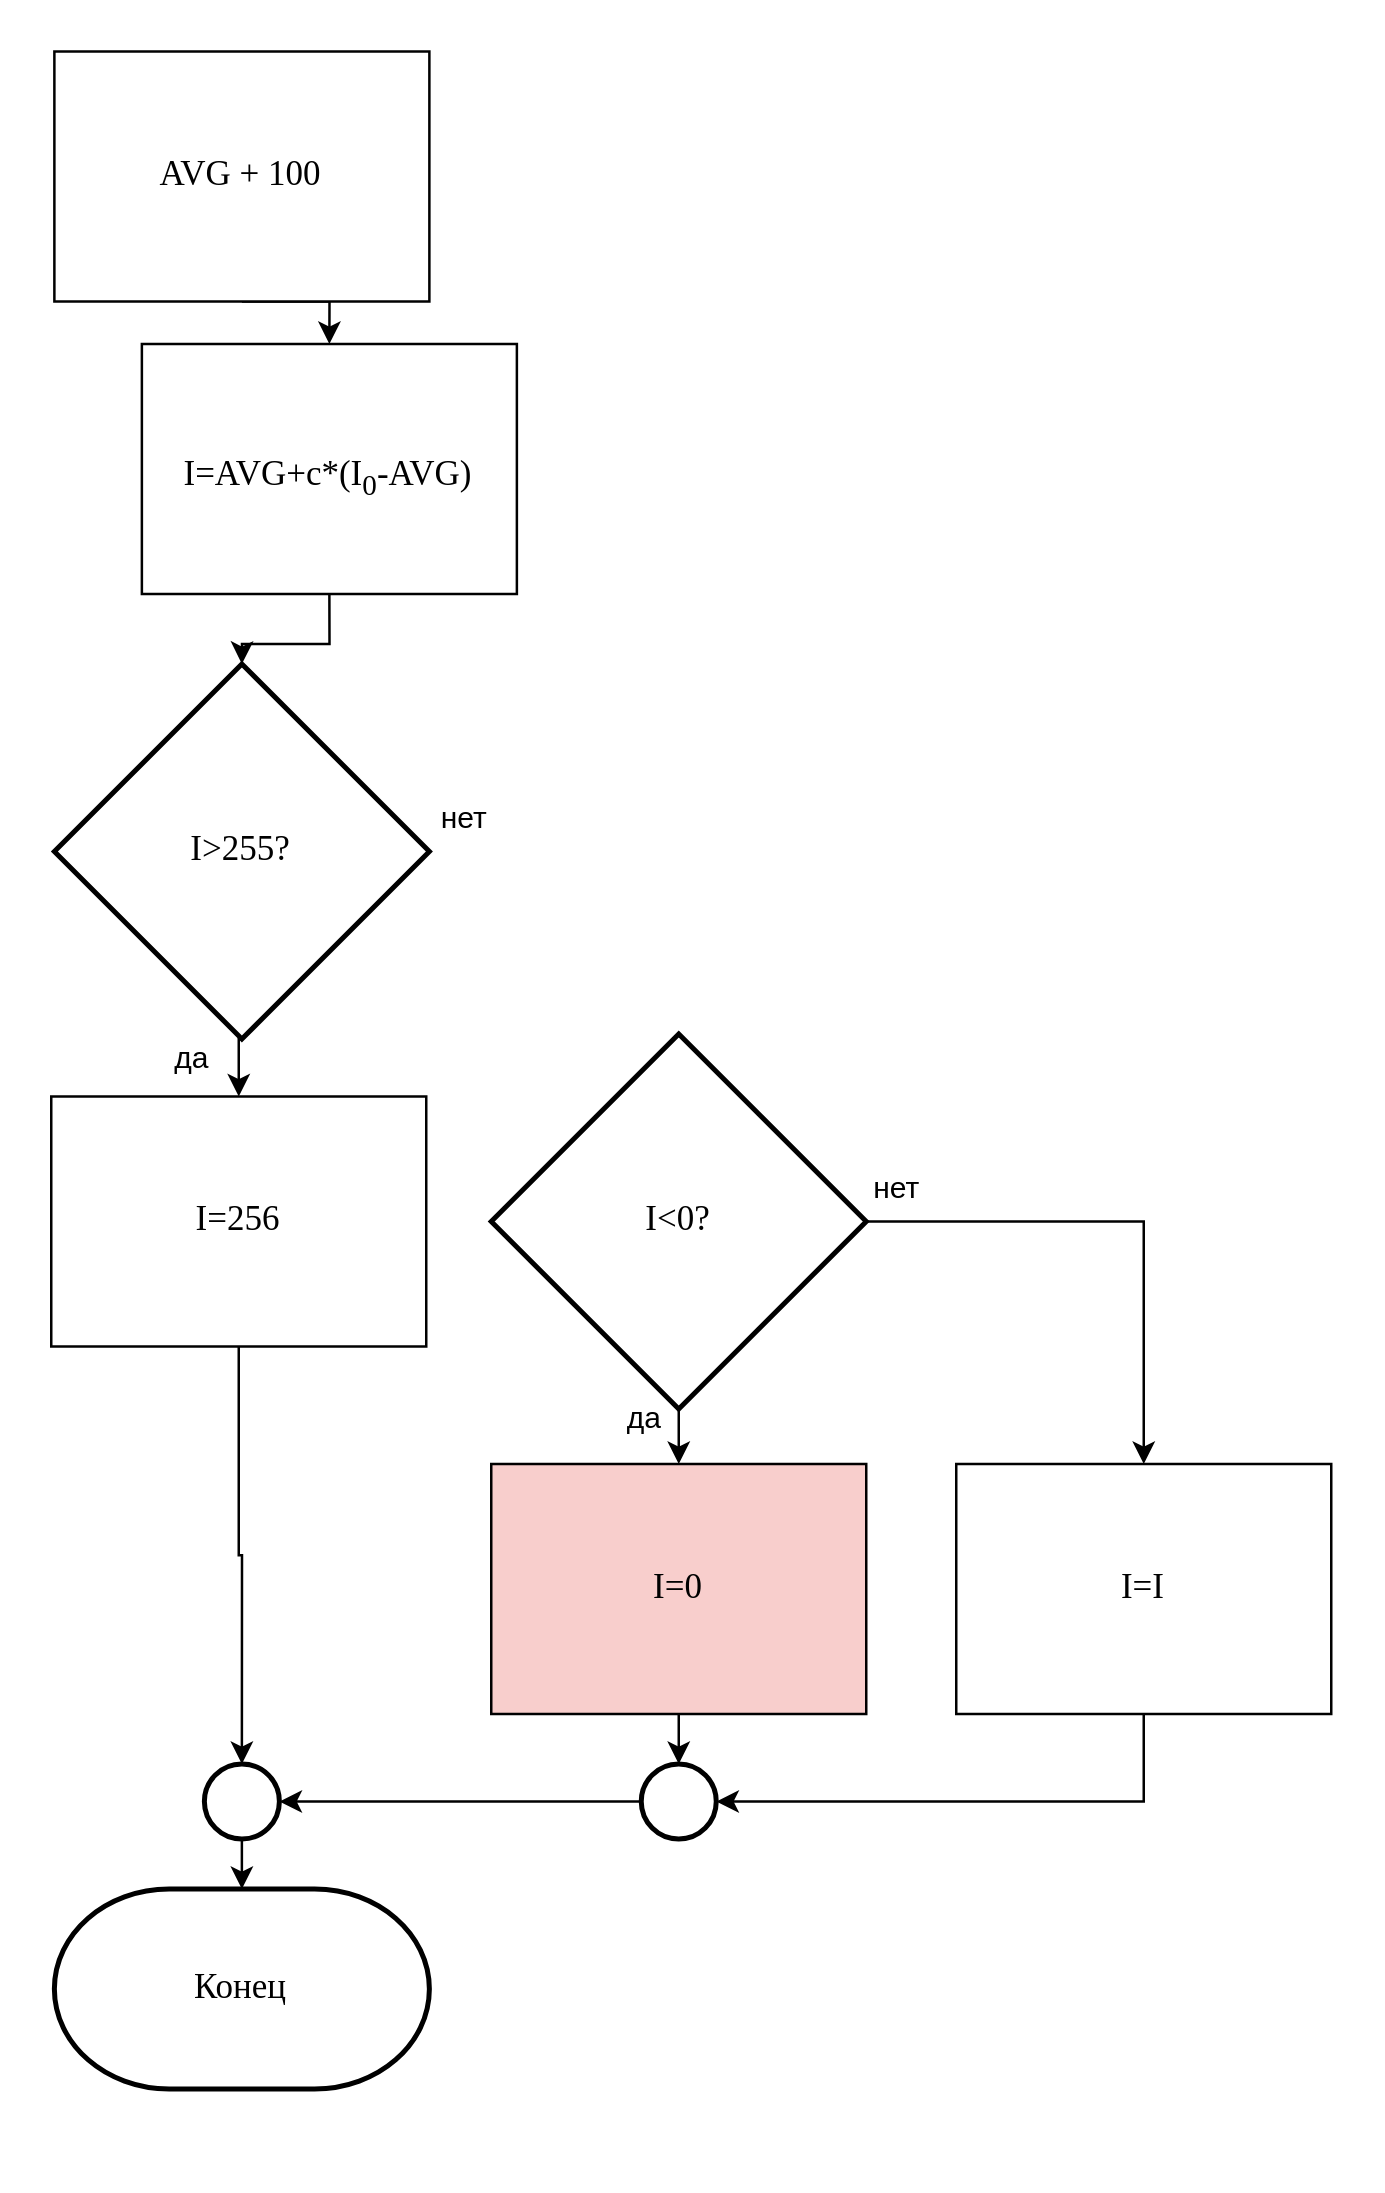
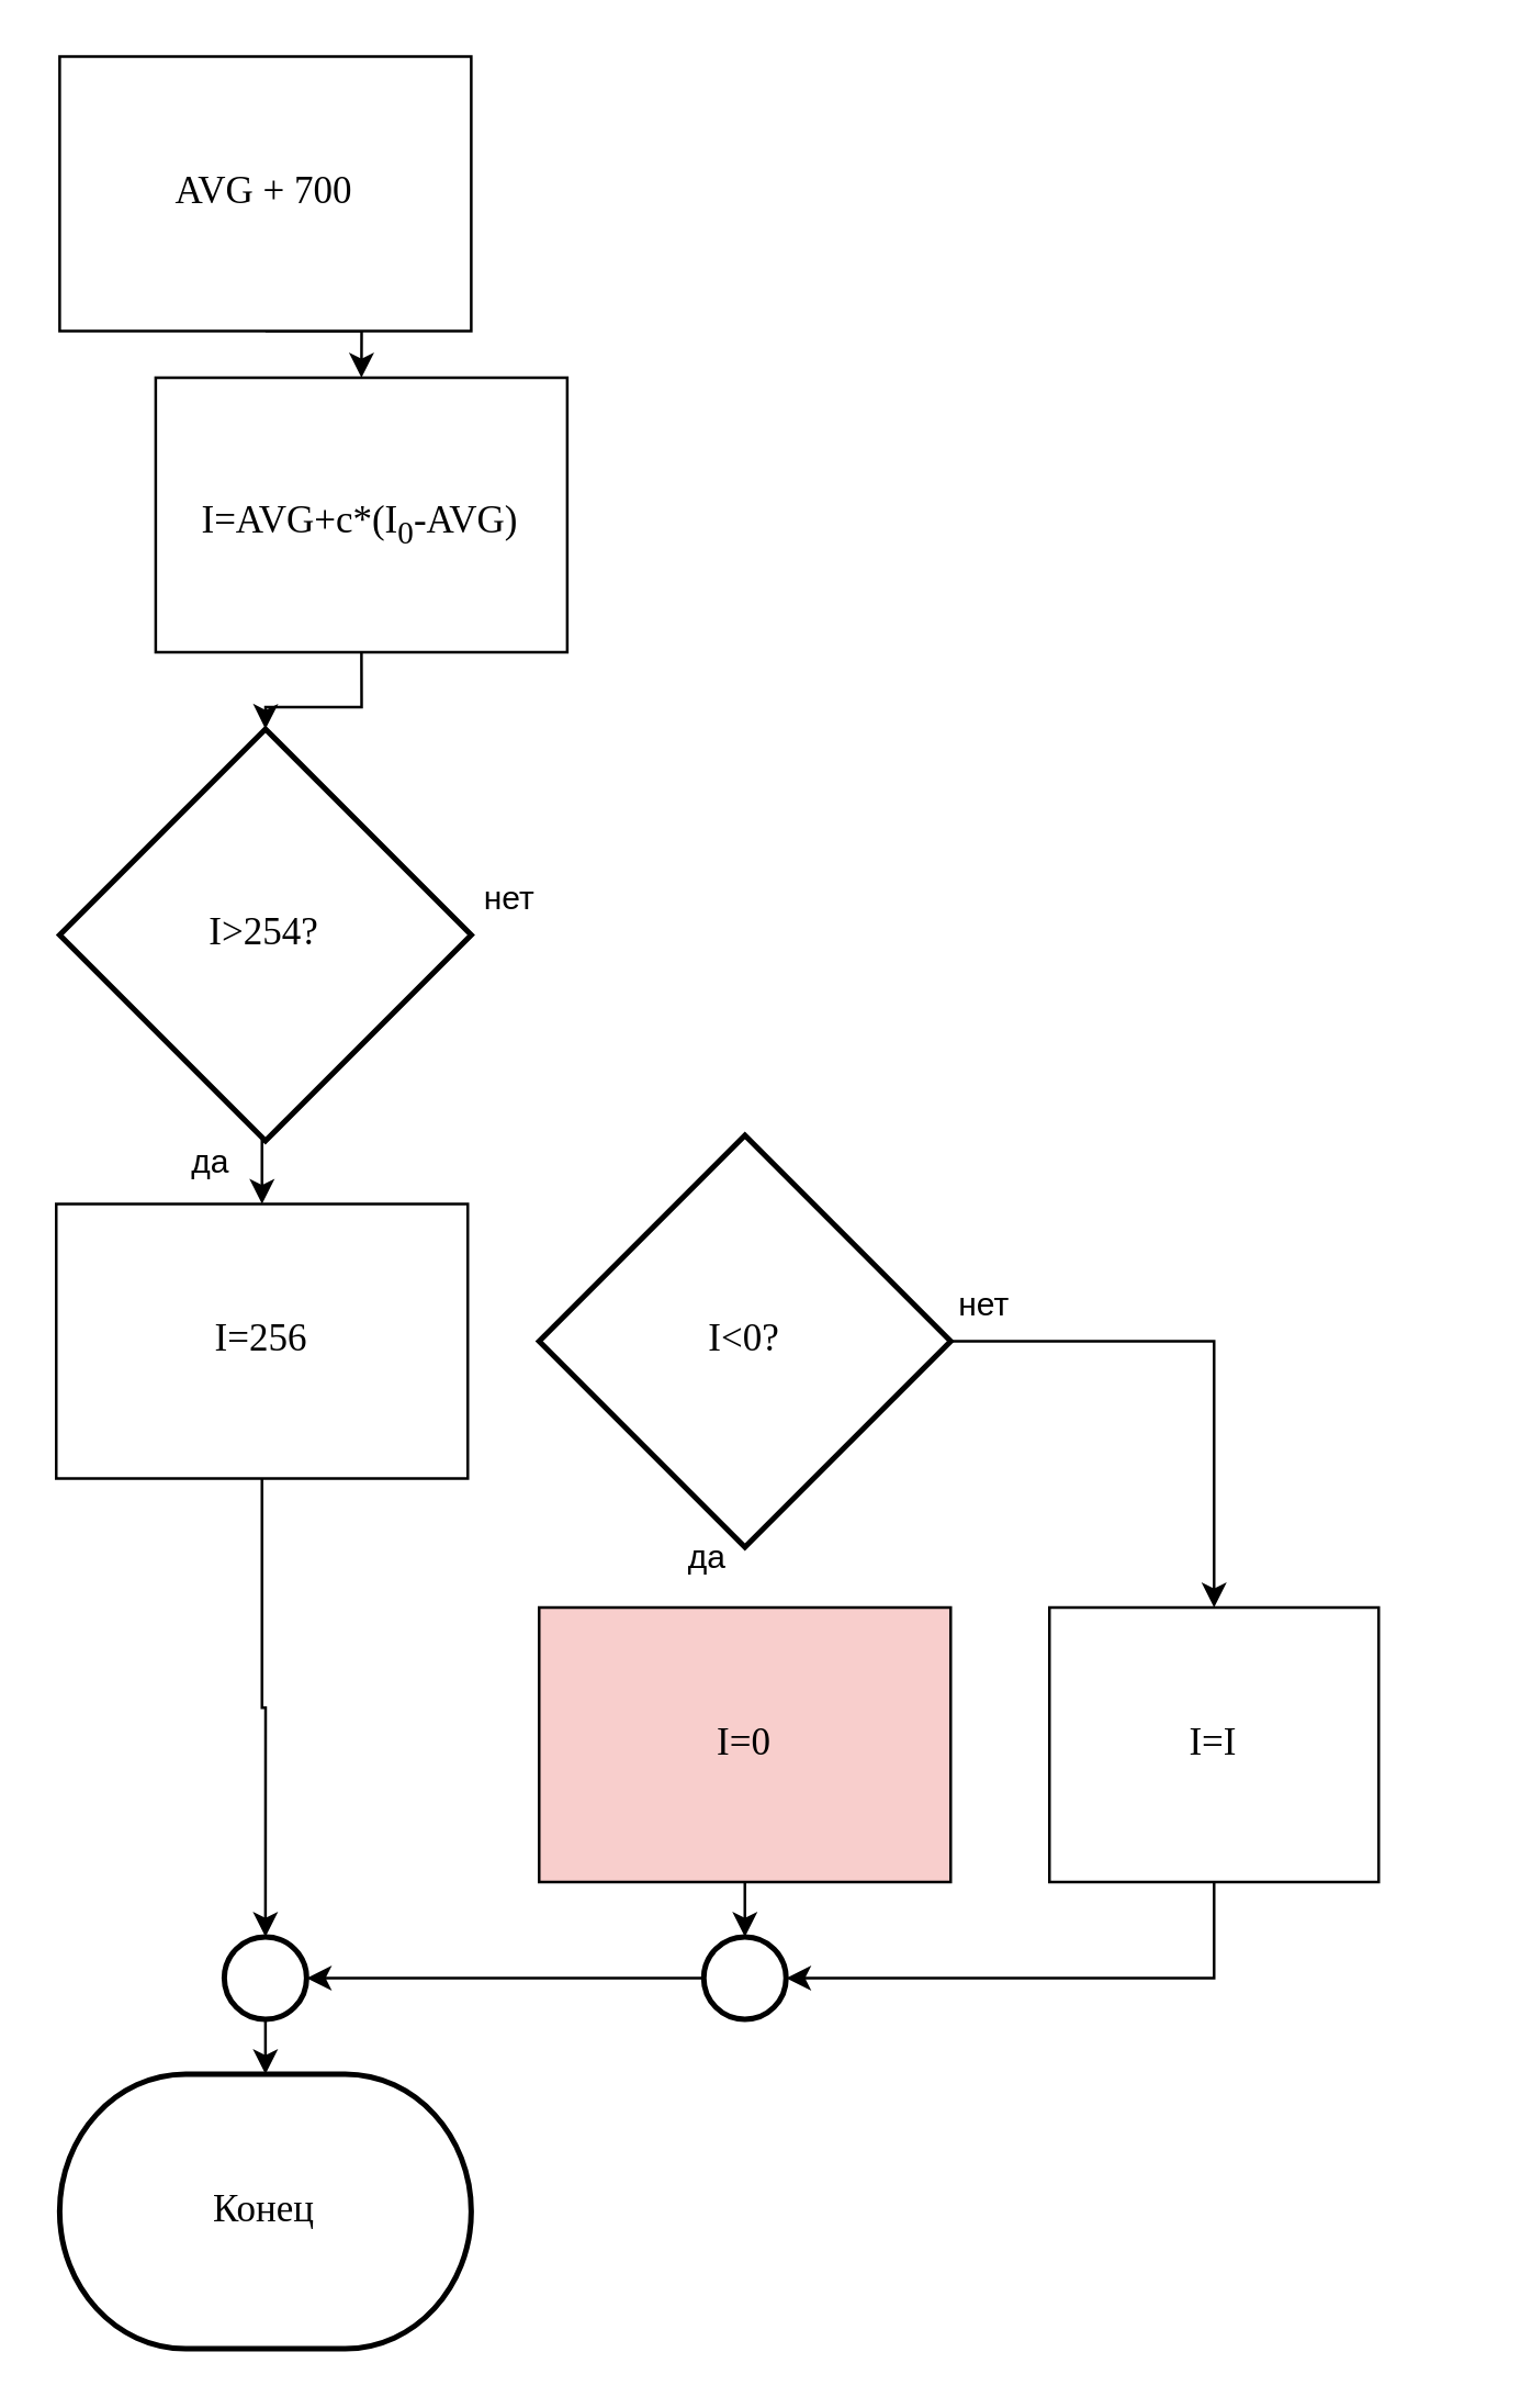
- <mxCell id="3" value="&lt;font style=&quot;font-size: 14px&quot; face=&quot;Times New Roman&quot;&gt;AVG + 100&lt;/font&gt;" style="rounded=0;whiteSpace=wrap;html=1;" parent="1" vertex="1"><mxGeometry x="21.25" y="20" width="150" height="100" as="geometry" /></mxCell>
+ <mxCell id="3" value="&lt;font style=&quot;font-size: 14px&quot; face=&quot;Times New Roman&quot;&gt;AVG + 700&lt;/font&gt;" style="rounded=0;whiteSpace=wrap;html=1;" parent="1" vertex="1"><mxGeometry x="21.25" y="20" width="150" height="100" as="geometry" /></mxCell>
- <mxCell id="7" value="&lt;font face=&quot;Times New Roman&quot; style=&quot;font-size: 14px&quot;&gt;I&amp;gt;255?&lt;/font&gt;" style="strokeWidth=2;html=1;shape=mxgraph.flowchart.decision;whiteSpace=wrap;" parent="1" vertex="1"><mxGeometry x="21.25" y="265" width="150" height="150" as="geometry" /></mxCell>
+ <mxCell id="7" value="&lt;font face=&quot;Times New Roman&quot; style=&quot;font-size: 14px&quot;&gt;I&amp;gt;254?&lt;/font&gt;" style="strokeWidth=2;html=1;shape=mxgraph.flowchart.decision;whiteSpace=wrap;" parent="1" vertex="1"><mxGeometry x="21.25" y="265" width="150" height="150" as="geometry" /></mxCell>
- <mxCell id="10" style="edgeStyle=orthogonalEdgeStyle;rounded=0;orthogonalLoop=1;jettySize=auto;html=1;exitX=0.5;exitY=1;exitDx=0;exitDy=0;exitPerimeter=0;" parent="1" source="12" target="14" edge="1"><mxGeometry relative="1" as="geometry" /></mxCell>
- <mxCell id="16" value="&lt;font face=&quot;Times New Roman&quot; style=&quot;font-size: 14px&quot;&gt;I=I&lt;/font&gt;" style="rounded=0;whiteSpace=wrap;html=1;" parent="1" vertex="1"><mxGeometry x="382" y="585" width="150" height="100" as="geometry" /></mxCell>
+ <mxCell id="16" value="&lt;font face=&quot;Times New Roman&quot; style=&quot;font-size: 14px&quot;&gt;I=I&lt;/font&gt;" style="rounded=0;whiteSpace=wrap;html=1;" parent="1" vertex="1"><mxGeometry x="382" y="585" width="120" height="100" as="geometry" /></mxCell>
- <mxCell id="17" value="&lt;font face=&quot;Times New Roman&quot;&gt;&lt;span style=&quot;font-size: 14px&quot;&gt;Конец&lt;/span&gt;&lt;/font&gt;" style="strokeWidth=2;html=1;shape=mxgraph.flowchart.terminator;whiteSpace=wrap;" parent="1" vertex="1"><mxGeometry x="21.25" y="755" width="150" height="80" as="geometry" /></mxCell>
+ <mxCell id="17" value="&lt;font face=&quot;Times New Roman&quot;&gt;&lt;span style=&quot;font-size: 14px&quot;&gt;Конец&lt;/span&gt;&lt;/font&gt;" style="strokeWidth=2;html=1;shape=mxgraph.flowchart.terminator;whiteSpace=wrap;" parent="1" vertex="1"><mxGeometry x="21.25" y="755" width="150" height="100" as="geometry" /></mxCell>
